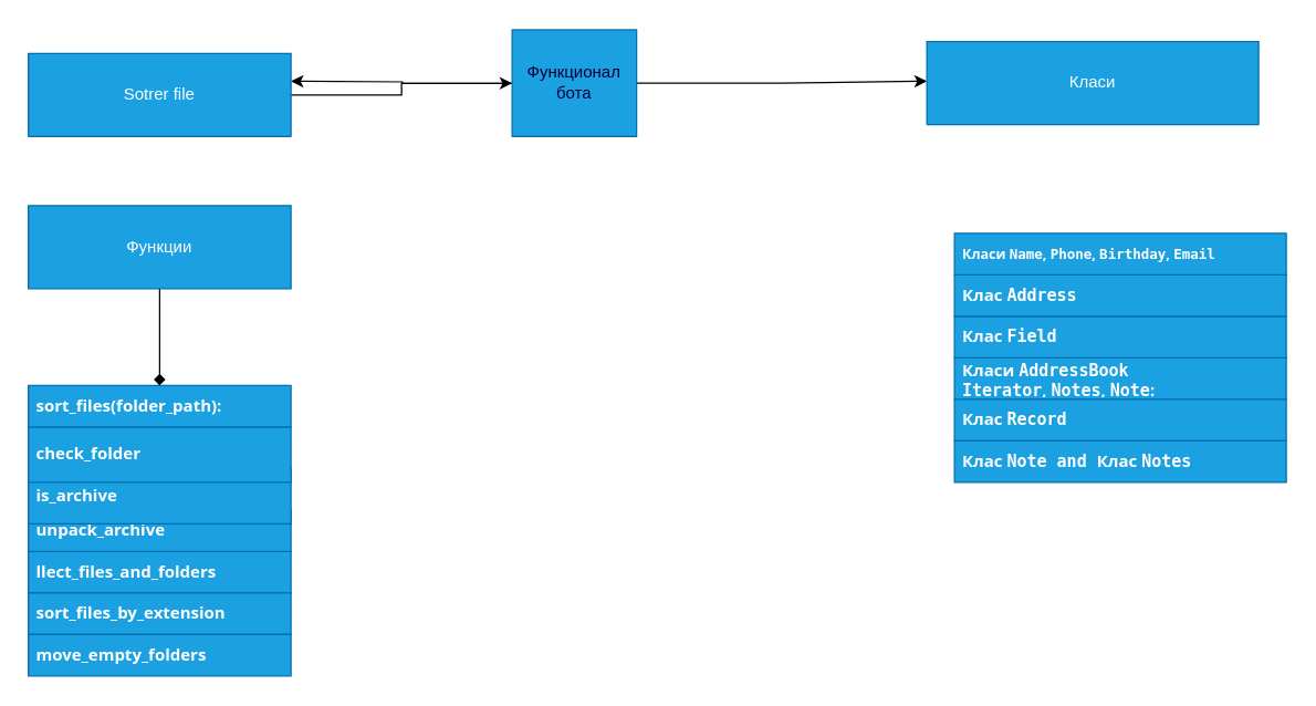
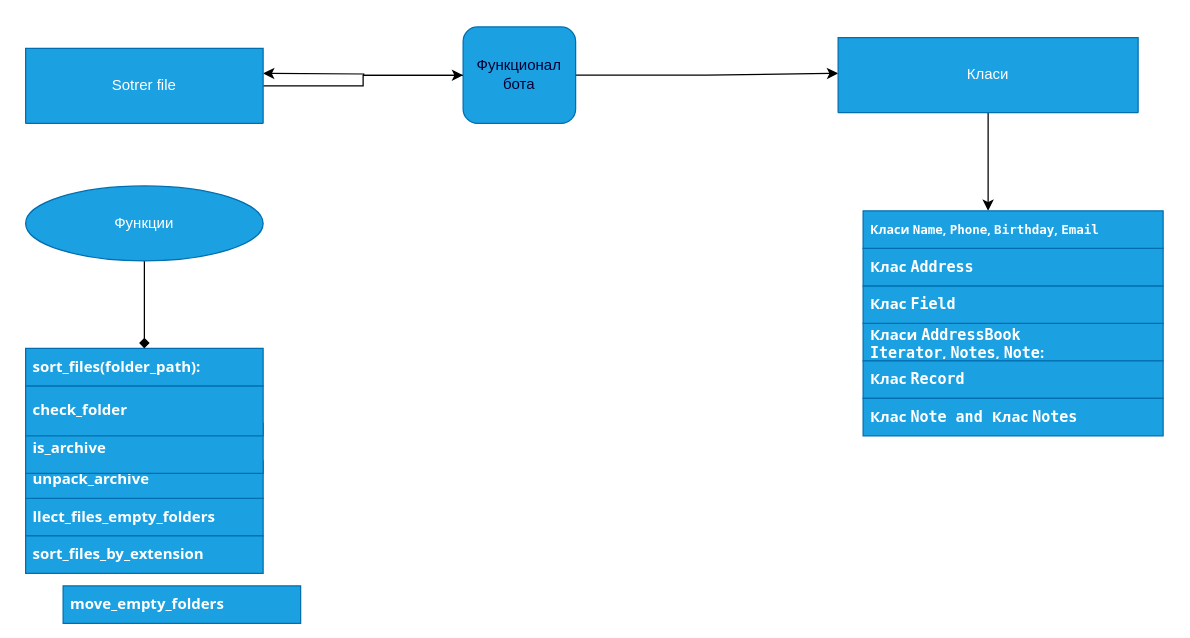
- <mxCell id="4" value="&lt;font color=&quot;#000033&quot;&gt;&lt;span style=&quot;caret-color: rgb(0, 0, 51);&quot;&gt;Функционал бота&lt;br&gt;&lt;/span&gt;&lt;/font&gt;" style="rounded=0;whiteSpace=wrap;html=1;fillColor=#1ba1e2;strokeColor=#006EAF;fontColor=#ffffff;aspect=fixed;" parent="1" vertex="1"><mxGeometry x="370" y="20.86" width="90" height="77.14" as="geometry" /></mxCell>
+ <mxCell id="4" value="&lt;font color=&quot;#000033&quot;&gt;&lt;span style=&quot;caret-color: rgb(0, 0, 51);&quot;&gt;Функционал бота&lt;br&gt;&lt;/span&gt;&lt;/font&gt;" style="whiteSpace=wrap;html=1;fillColor=#1ba1e2;strokeColor=#006EAF;fontColor=#ffffff;aspect=fixed;rounded=1;" parent="1" vertex="1"><mxGeometry x="370" y="20.86" width="90" height="77.14" as="geometry" /></mxCell>
+ <mxCell id="7" value="" style="edgeStyle=orthogonalEdgeStyle;rounded=0;orthogonalLoop=1;jettySize=auto;html=1;" parent="1" source="8" target="23" edge="1"><mxGeometry relative="1" as="geometry"><Array as="points"><mxPoint x="790" y="148" /><mxPoint x="790" y="148" /></Array></mxGeometry></mxCell>
- <mxCell id="20" value="Функции" style="rounded=0;whiteSpace=wrap;html=1;fillColor=#1ba1e2;fontColor=#ffffff;strokeColor=#006EAF;" parent="1" vertex="1"><mxGeometry x="20" y="148" width="190" height="60" as="geometry" /></mxCell>
+ <mxCell id="20" value="Функции" style="ellipse;whiteSpace=wrap;html=1;fillColor=#1ba1e2;fontColor=#ffffff;strokeColor=#006EAF;" parent="1" vertex="1"><mxGeometry x="20" y="148" width="190" height="60" as="geometry" /></mxCell>
- <mxCell id="12" value="&lt;strong style=&quot;caret-color: rgb(0, 0, 0); border: 0px solid rgb(217, 217, 227); box-sizing: border-box; font-family: Söhne, ui-sans-serif, system-ui, -apple-system, &amp;quot;Segoe UI&amp;quot;, Roboto, Ubuntu, Cantarell, &amp;quot;Noto Sans&amp;quot;, sans-serif, &amp;quot;Helvetica Neue&amp;quot;, Arial, &amp;quot;Apple Color Emoji&amp;quot;, &amp;quot;Segoe UI Emoji&amp;quot;, &amp;quot;Segoe UI Symbol&amp;quot;, &amp;quot;Noto Color Emoji&amp;quot;;&quot;&gt;&lt;font style=&quot;font-size: 12px;&quot;&gt;llect_files_and_folders&lt;/font&gt;&lt;/strong&gt;" style="text;strokeColor=#006EAF;fillColor=#1ba1e2;align=left;verticalAlign=middle;spacingLeft=4;spacingRight=4;overflow=hidden;points=[[0,0.5],[1,0.5]];portConstraint=eastwest;rotatable=0;whiteSpace=wrap;html=1;fontColor=#ffffff;" parent="1" vertex="1"><mxGeometry x="20" y="398" width="190" height="30" as="geometry" /></mxCell>
+ <mxCell id="12" value="&lt;strong style=&quot;caret-color: rgb(0, 0, 0); border: 0px solid rgb(217, 217, 227); box-sizing: border-box; font-family: Söhne, ui-sans-serif, system-ui, -apple-system, &amp;quot;Segoe UI&amp;quot;, Roboto, Ubuntu, Cantarell, &amp;quot;Noto Sans&amp;quot;, sans-serif, &amp;quot;Helvetica Neue&amp;quot;, Arial, &amp;quot;Apple Color Emoji&amp;quot;, &amp;quot;Segoe UI Emoji&amp;quot;, &amp;quot;Segoe UI Symbol&amp;quot;, &amp;quot;Noto Color Emoji&amp;quot;;&quot;&gt;&lt;font style=&quot;font-size: 12px;&quot;&gt;llect_files_empty_folders&lt;/font&gt;&lt;/strong&gt;" style="text;strokeColor=#006EAF;fillColor=#1ba1e2;align=left;verticalAlign=middle;spacingLeft=4;spacingRight=4;overflow=hidden;points=[[0,0.5],[1,0.5]];portConstraint=eastwest;rotatable=0;whiteSpace=wrap;html=1;fontColor=#ffffff;" parent="1" vertex="1"><mxGeometry x="20" y="398" width="190" height="30" as="geometry" /></mxCell>
- <mxCell id="15" value="&lt;strong style=&quot;caret-color: rgb(0, 0, 0); border: 0px solid rgb(217, 217, 227); box-sizing: border-box; font-family: Söhne, ui-sans-serif, system-ui, -apple-system, &amp;quot;Segoe UI&amp;quot;, Roboto, Ubuntu, Cantarell, &amp;quot;Noto Sans&amp;quot;, sans-serif, &amp;quot;Helvetica Neue&amp;quot;, Arial, &amp;quot;Apple Color Emoji&amp;quot;, &amp;quot;Segoe UI Emoji&amp;quot;, &amp;quot;Segoe UI Symbol&amp;quot;, &amp;quot;Noto Color Emoji&amp;quot;;&quot;&gt;&lt;font style=&quot;font-size: 12px;&quot;&gt;move_empty_folders&lt;/font&gt;&lt;/strong&gt;" style="text;strokeColor=#006EAF;fillColor=#1ba1e2;align=left;verticalAlign=middle;spacingLeft=4;spacingRight=4;overflow=hidden;points=[[0,0.5],[1,0.5]];portConstraint=eastwest;rotatable=0;whiteSpace=wrap;html=1;fontColor=#ffffff;" parent="1" vertex="1"><mxGeometry x="20" y="458" width="190" height="30" as="geometry" /></mxCell>
+ <mxCell id="15" value="&lt;strong style=&quot;caret-color: rgb(0, 0, 0); border: 0px solid rgb(217, 217, 227); box-sizing: border-box; font-family: Söhne, ui-sans-serif, system-ui, -apple-system, &amp;quot;Segoe UI&amp;quot;, Roboto, Ubuntu, Cantarell, &amp;quot;Noto Sans&amp;quot;, sans-serif, &amp;quot;Helvetica Neue&amp;quot;, Arial, &amp;quot;Apple Color Emoji&amp;quot;, &amp;quot;Segoe UI Emoji&amp;quot;, &amp;quot;Segoe UI Symbol&amp;quot;, &amp;quot;Noto Color Emoji&amp;quot;;&quot;&gt;&lt;font style=&quot;font-size: 12px;&quot;&gt;move_empty_folders&lt;/font&gt;&lt;/strong&gt;" style="text;strokeColor=#006EAF;fillColor=#1ba1e2;align=left;verticalAlign=middle;spacingLeft=4;spacingRight=4;overflow=hidden;points=[[0,0.5],[1,0.5]];portConstraint=eastwest;rotatable=0;whiteSpace=wrap;html=1;fontColor=#ffffff;" parent="1" vertex="1"><mxGeometry x="50" y="468" width="190" height="30" as="geometry" /></mxCell>
